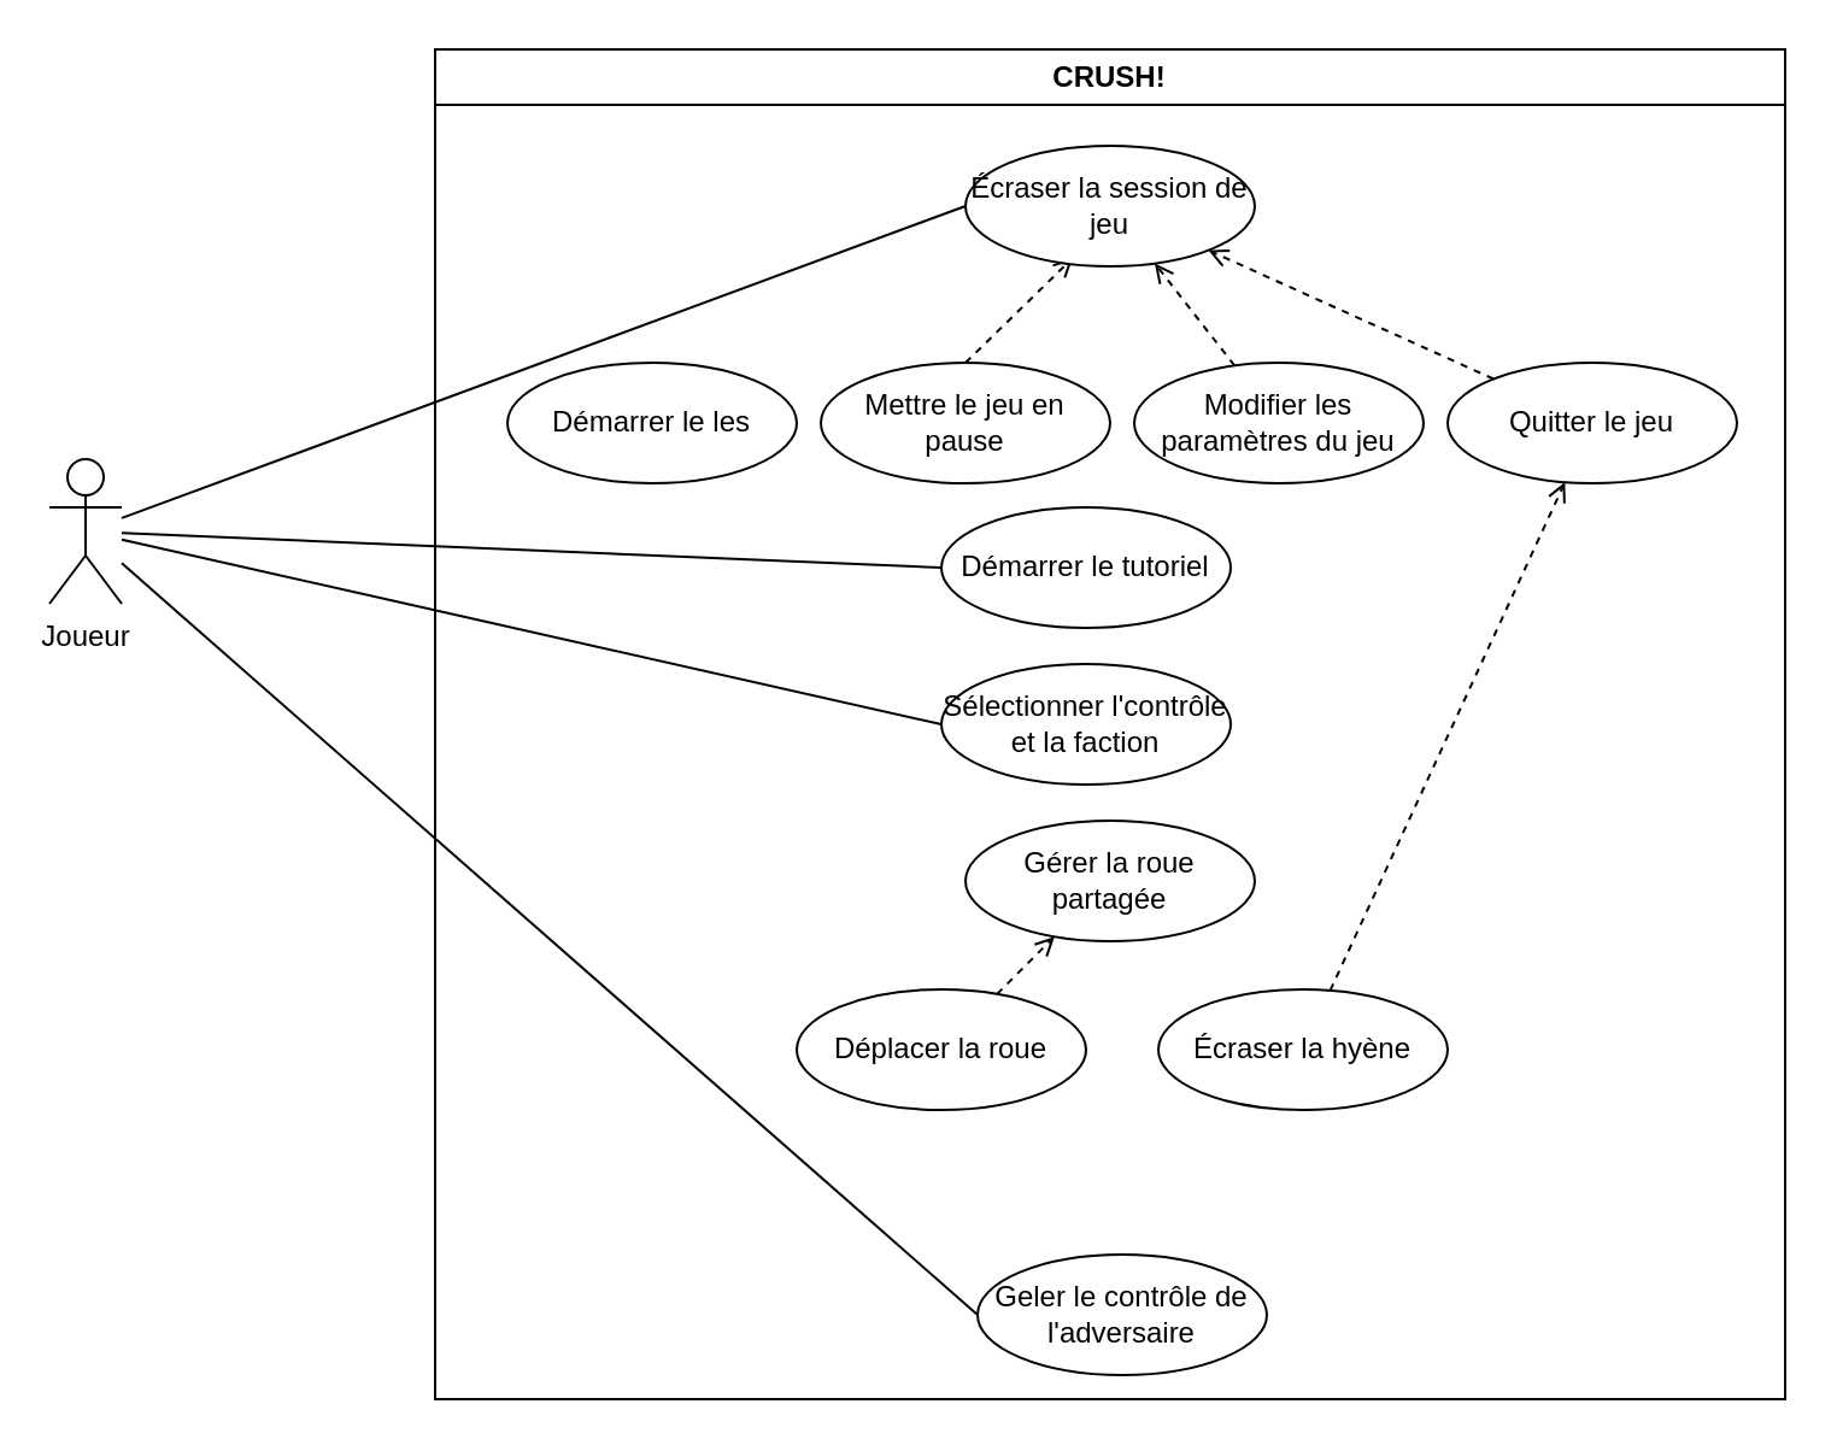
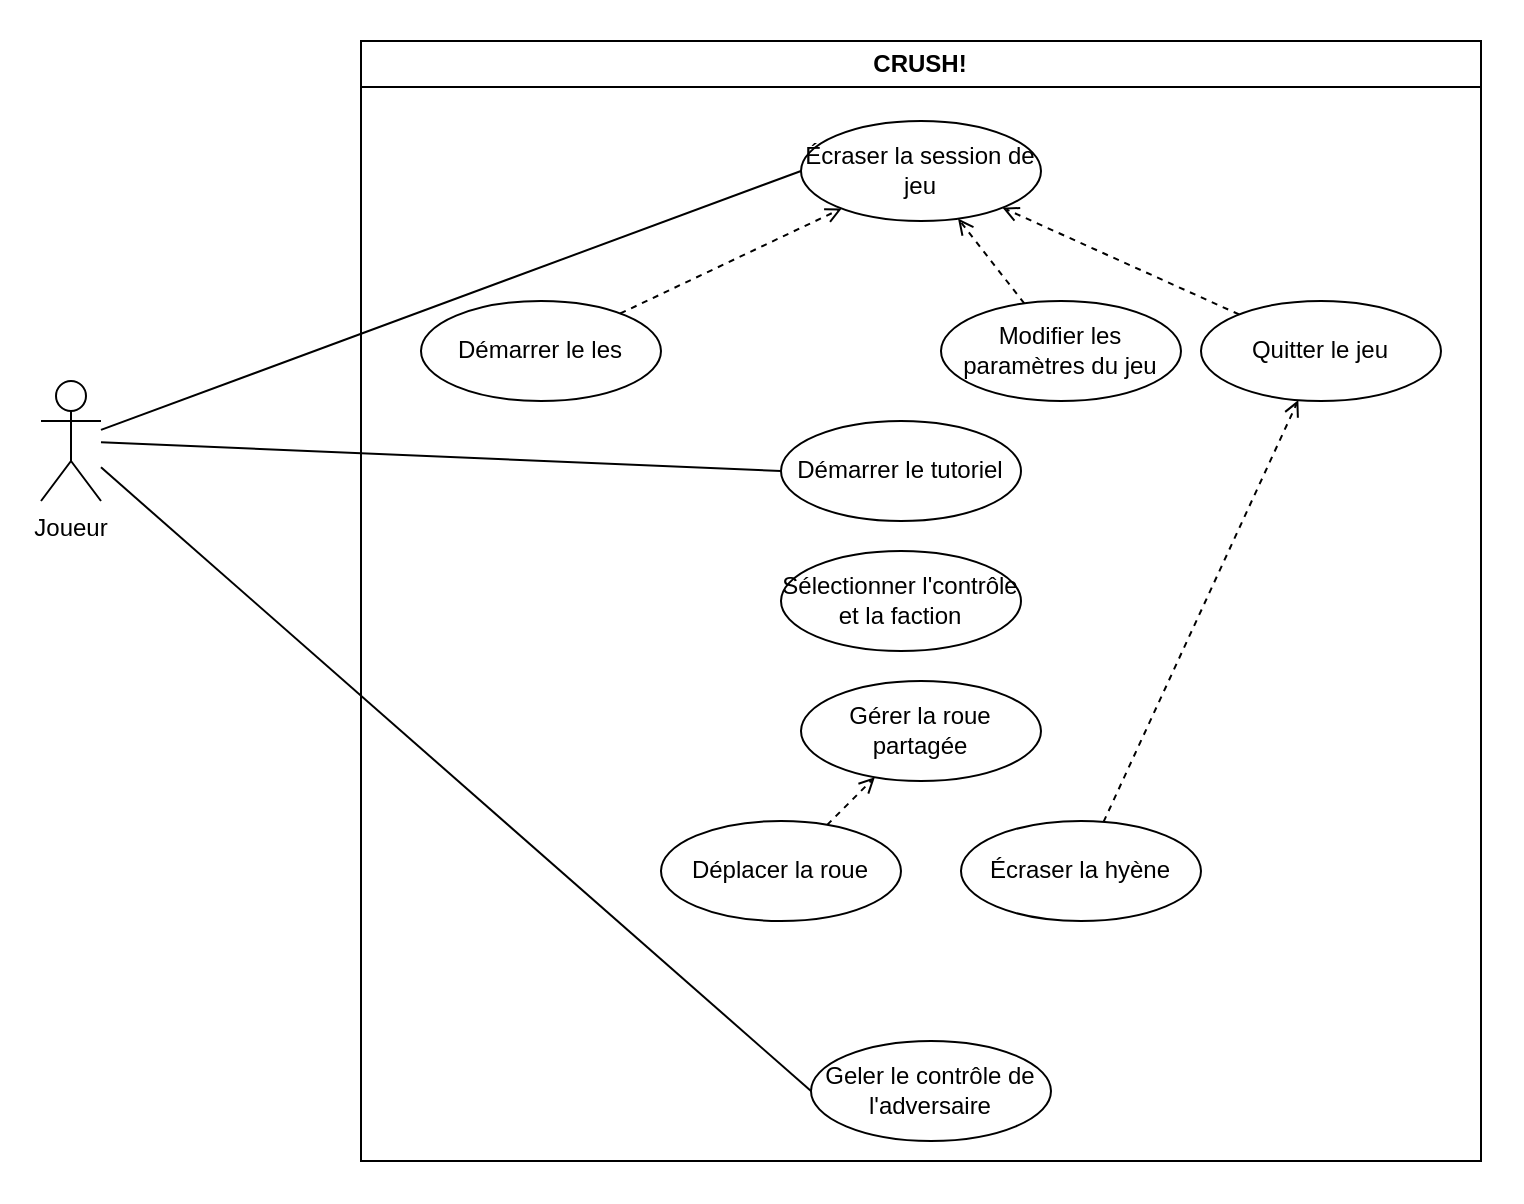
- <mxCell id="18" style="rounded=0;orthogonalLoop=1;jettySize=auto;html=1;exitX=0.5;exitY=0;exitDx=0;exitDy=0;entryX=0.371;entryY=0.93;entryDx=0;entryDy=0;dashed=1;entryPerimeter=0;endArrow=open;endFill=0;" edge="1" parent="7" source="19" target="22"><mxGeometry relative="1" as="geometry" /></mxCell>
+ <mxCell id="24" style="rounded=0;orthogonalLoop=1;jettySize=auto;html=1;dashed=1;endArrow=open;endFill=0;" edge="1" parent="7" source="23" target="22"><mxGeometry relative="1" as="geometry" /></mxCell>
- <mxCell id="19" value="Mettre le jeu en pause" style="ellipse;whiteSpace=wrap;html=1;" vertex="1" parent="7"><mxGeometry x="160" y="130" width="120" height="50" as="geometry" /></mxCell>
- <mxCell id="3" style="rounded=0;orthogonalLoop=1;jettySize=auto;html=1;entryX=0;entryY=0.5;entryDx=0;entryDy=0;endArrow=none;startFill=0;" edge="1" parent="1" source="6" target="12"><mxGeometry relative="1" as="geometry" /></mxCell>
